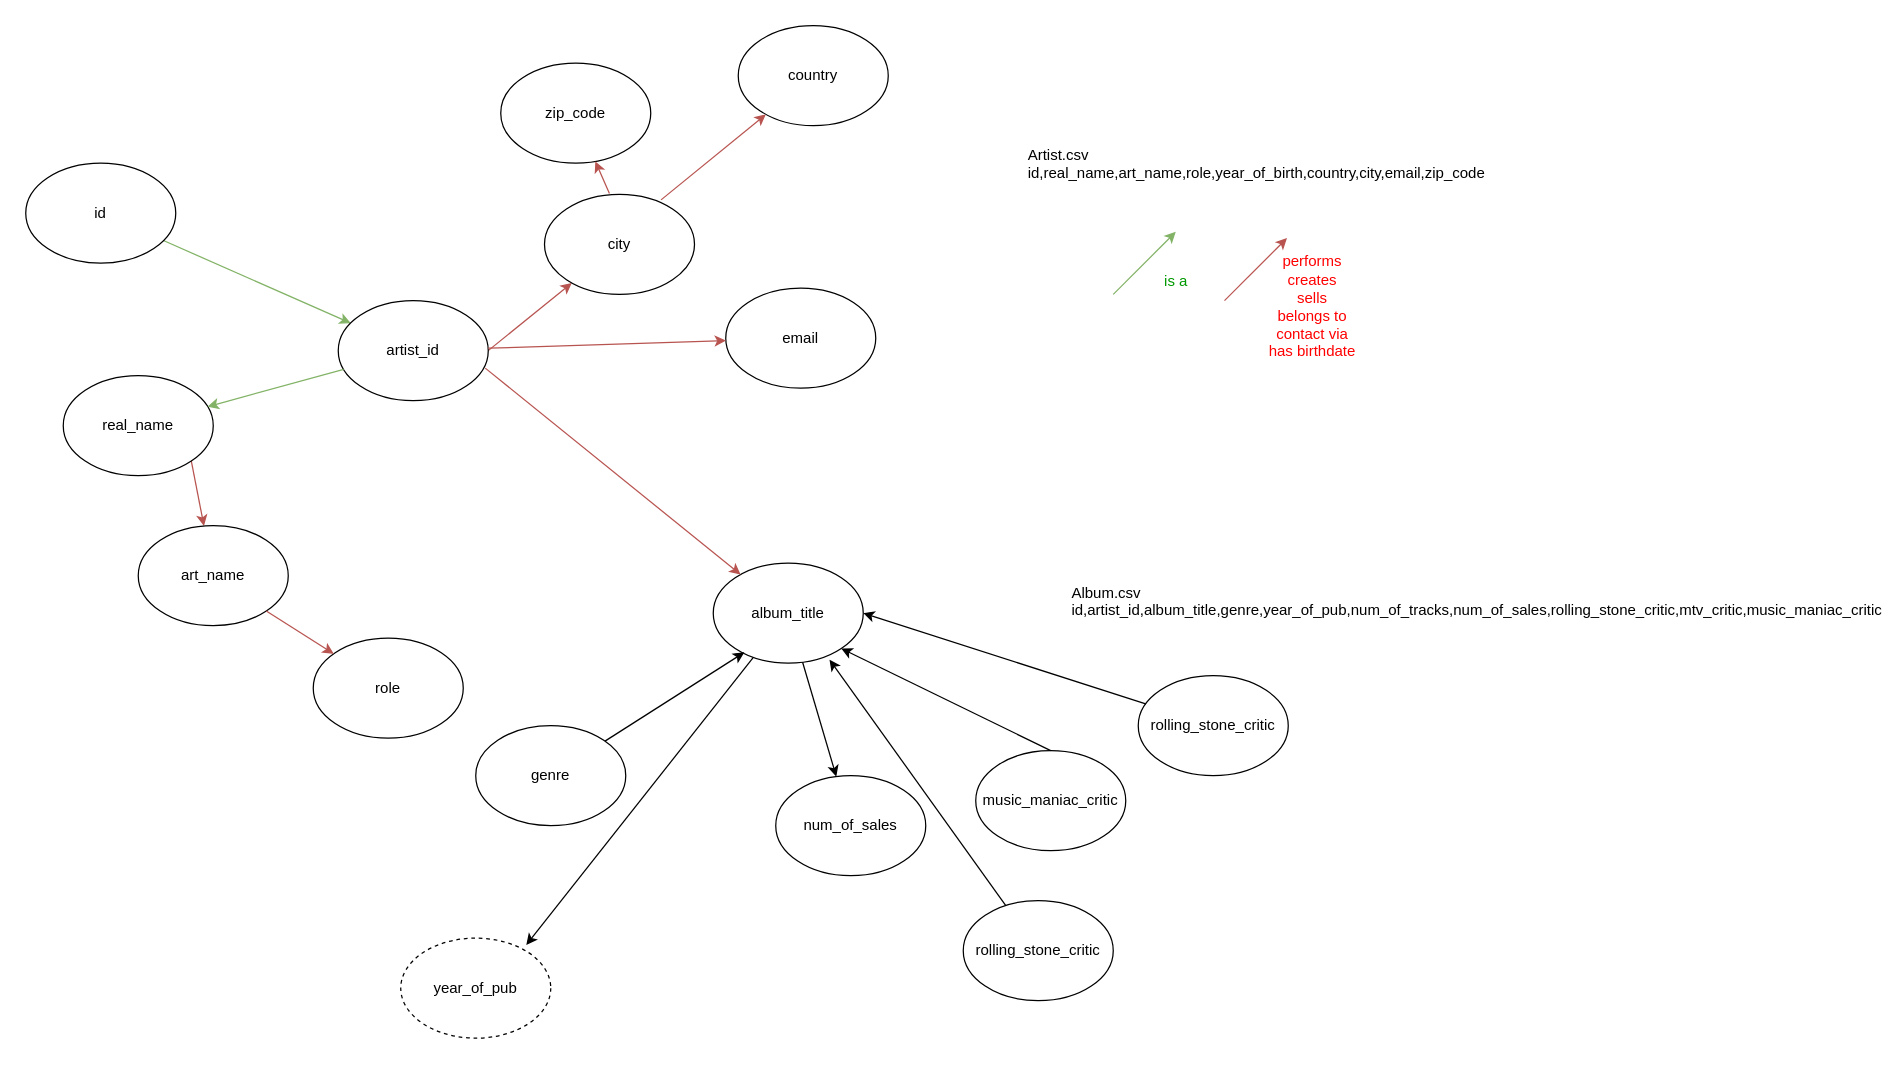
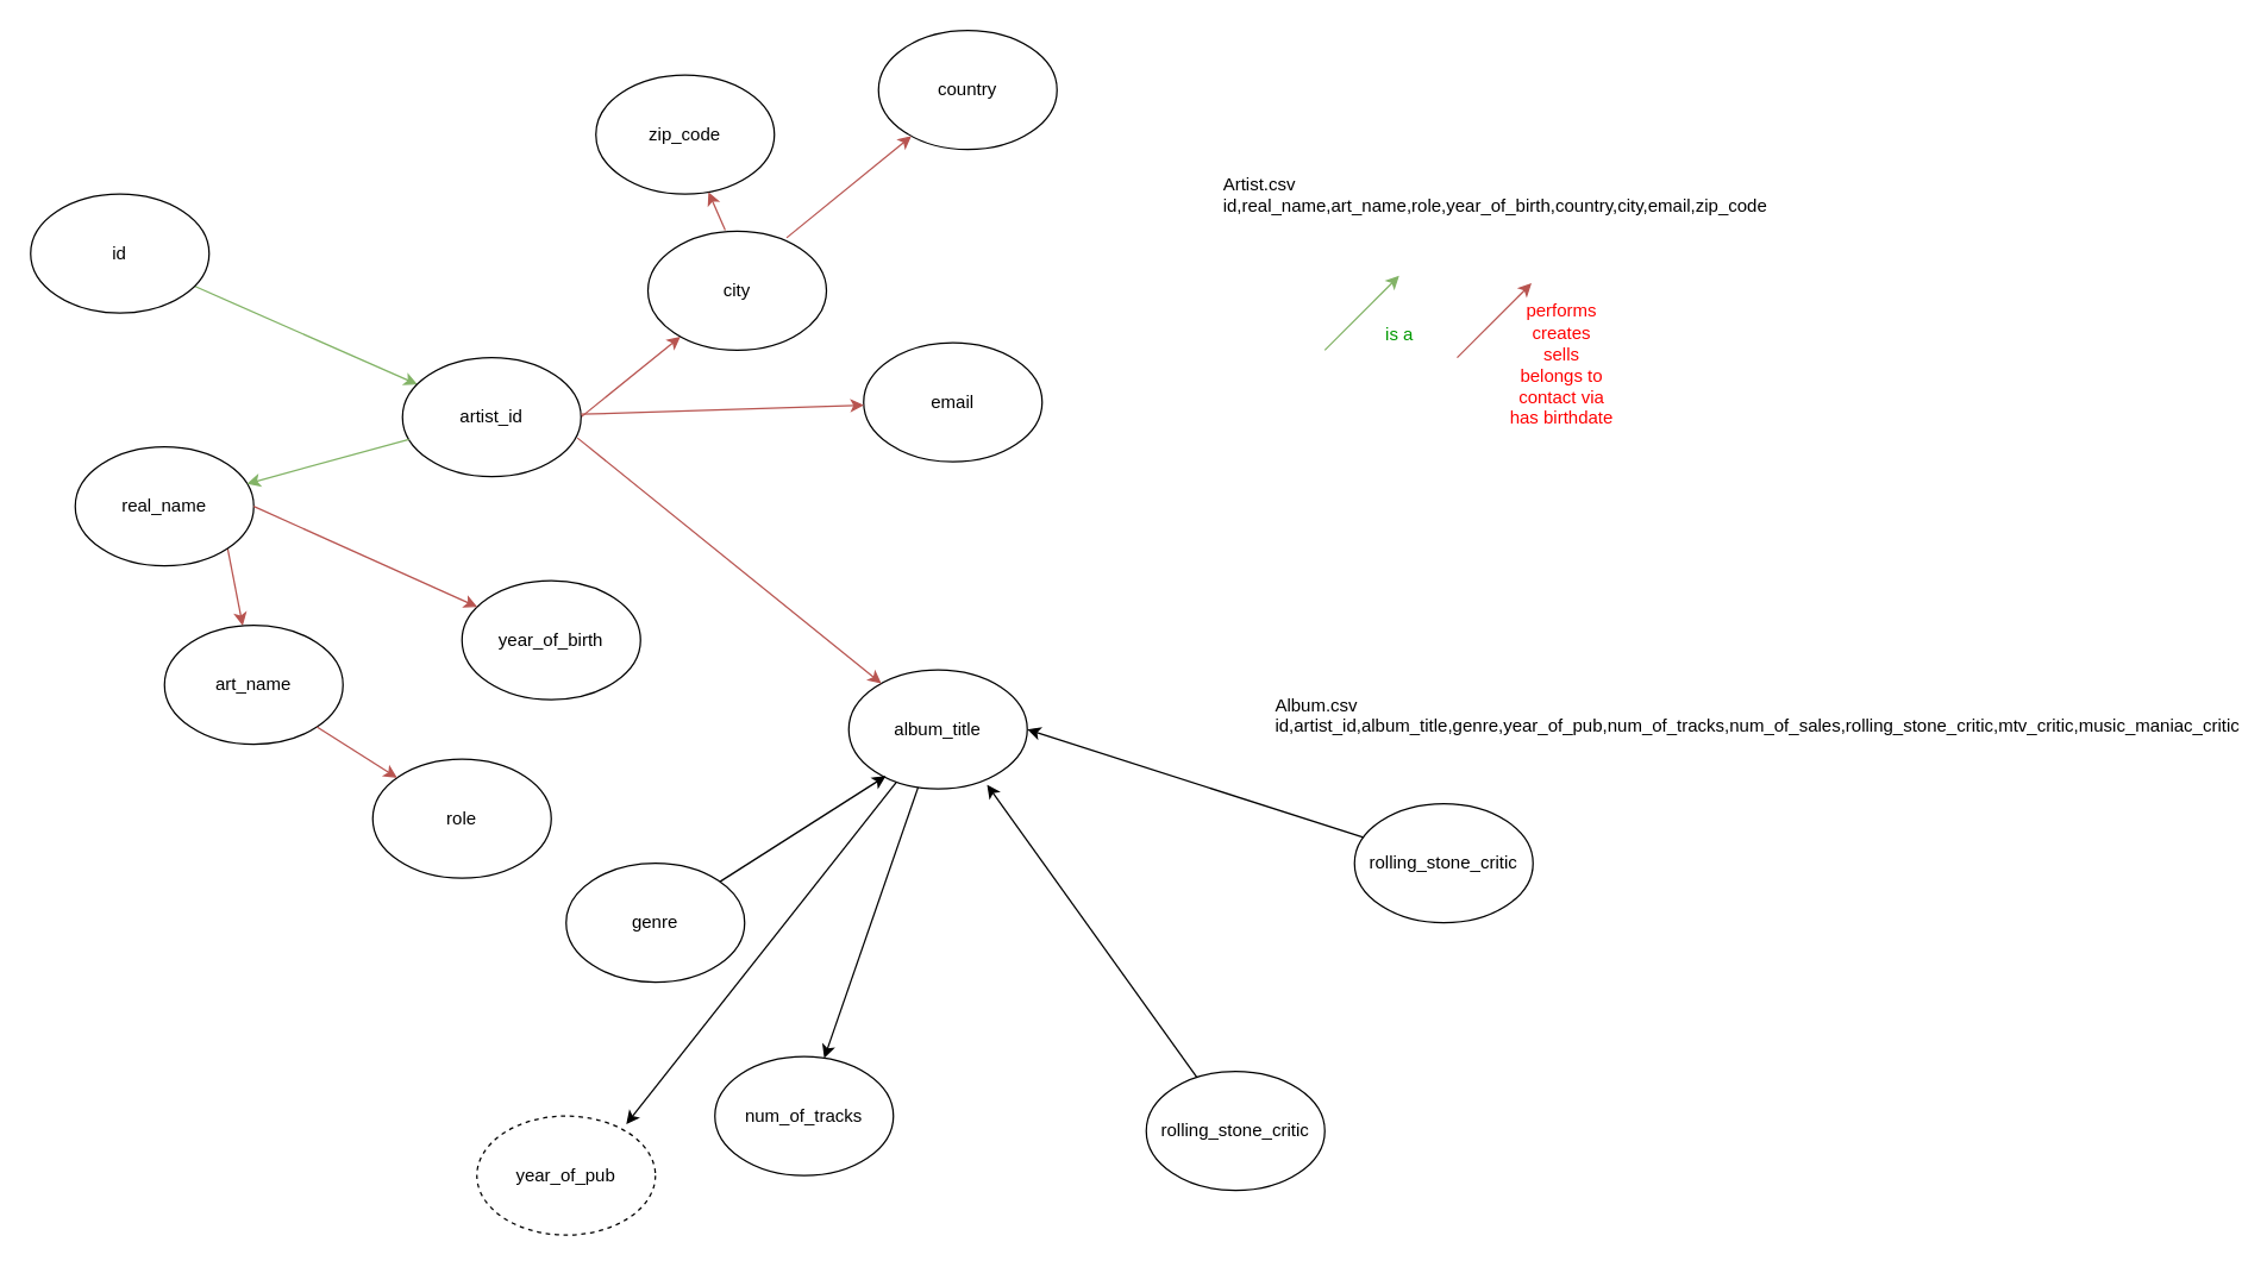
+ <mxCell id="31" value="" style="endArrow=classic;html=1;rounded=0;fontColor=#bf6460;exitX=1;exitY=0.5;exitDx=0;exitDy=0;fillColor=#f8cecc;strokeColor=#b85450;" edge="1" parent="1" source="17" target="20"><mxGeometry width="50" height="50" relative="1" as="geometry"><mxPoint x="530" y="490" as="sourcePoint" /><mxPoint x="580" y="440" as="targetPoint" /></mxGeometry></mxCell>
+ <mxCell id="20" value="year_of_birth" style="ellipse;whiteSpace=wrap;html=1;" vertex="1" parent="1"><mxGeometry x="310" y="390" width="120" height="80" as="geometry" /></mxCell>
- <mxCell id="39" value="" style="endArrow=classic;html=1;rounded=0;fontColor=#bf6460;exitX=0.5;exitY=0;exitDx=0;exitDy=0;entryX=1;entryY=1;entryDx=0;entryDy=0;" edge="1" parent="1" source="12" target="8"><mxGeometry width="50" height="50" relative="1" as="geometry"><mxPoint x="800" y="600" as="sourcePoint" /><mxPoint x="850" y="550" as="targetPoint" /></mxGeometry></mxCell>
- <mxCell id="38" value="" style="endArrow=classic;html=1;rounded=0;fontColor=#bf6460;" edge="1" parent="1" source="8" target="11"><mxGeometry width="50" height="50" relative="1" as="geometry"><mxPoint x="650" y="620" as="sourcePoint" /><mxPoint x="700" y="570" as="targetPoint" /></mxGeometry></mxCell>
+ <mxCell id="37" value="" style="endArrow=classic;html=1;rounded=0;fontColor=#bf6460;" edge="1" parent="1" source="8" target="10"><mxGeometry width="50" height="50" relative="1" as="geometry"><mxPoint x="550" y="650" as="sourcePoint" /><mxPoint x="610" y="550" as="targetPoint" /></mxGeometry></mxCell>
- <mxCell id="12" value="music_maniac_critic" style="ellipse;whiteSpace=wrap;html=1;" vertex="1" parent="1"><mxGeometry x="780" y="600" width="120" height="80" as="geometry" /></mxCell>
- <mxCell id="11" value="num_of_sales" style="ellipse;whiteSpace=wrap;html=1;" vertex="1" parent="1"><mxGeometry x="620" y="620" width="120" height="80" as="geometry" /></mxCell>
+ <mxCell id="10" value="num_of_tracks" style="ellipse;whiteSpace=wrap;html=1;" vertex="1" parent="1"><mxGeometry x="480" y="710" width="120" height="80" as="geometry" /></mxCell>
